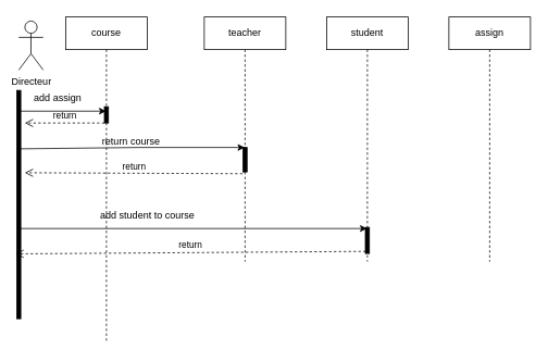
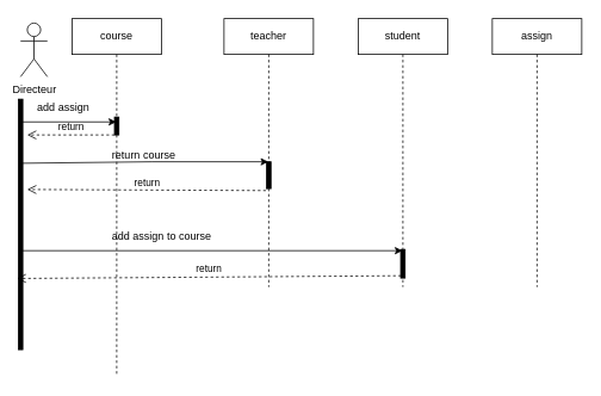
- <mxCell id="18" value="add student to course" style="text;html=1;align=center;verticalAlign=middle;resizable=0;points=[];autosize=1;strokeColor=none;fillColor=none;" vertex="1" parent="1"><mxGeometry x="110" y="248" width="140" height="30" as="geometry" /></mxCell>
+ <mxCell id="18" value="add assign to course" style="text;html=1;align=center;verticalAlign=middle;resizable=0;points=[];autosize=1;strokeColor=none;fillColor=none;" vertex="1" parent="1"><mxGeometry x="110" y="248" width="140" height="30" as="geometry" /></mxCell>
